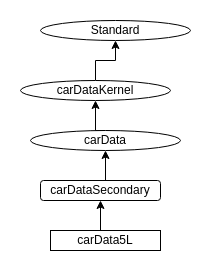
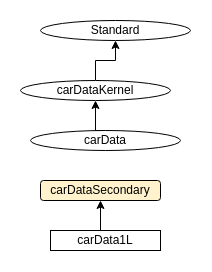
- <mxCell id="7" style="edgeStyle=orthogonalEdgeStyle;rounded=0;orthogonalLoop=1;jettySize=auto;html=1;exitX=0.5;exitY=0;exitDx=0;exitDy=0;entryX=0.5;entryY=1;entryDx=0;entryDy=0;" edge="1" parent="1" source="8" target="6"><mxGeometry relative="1" as="geometry" /></mxCell>
- <mxCell id="8" value="carDataSecondary" style="rounded=1;whiteSpace=wrap;html=1;" vertex="1" parent="1"><mxGeometry x="40" y="180" width="120" height="20" as="geometry" /></mxCell>
+ <mxCell id="8" value="carDataSecondary" style="rounded=1;whiteSpace=wrap;html=1;fillColor=#fff2cc;" vertex="1" parent="1"><mxGeometry x="40" y="180" width="120" height="20" as="geometry" /></mxCell>
- <mxCell id="10" value="carData5L" style="rounded=0;whiteSpace=wrap;html=1;" vertex="1" parent="1"><mxGeometry x="50" y="230" width="110" height="20" as="geometry" /></mxCell>
+ <mxCell id="10" value="carData1L" style="rounded=0;whiteSpace=wrap;html=1;" vertex="1" parent="1"><mxGeometry x="50" y="230" width="110" height="20" as="geometry" /></mxCell>
